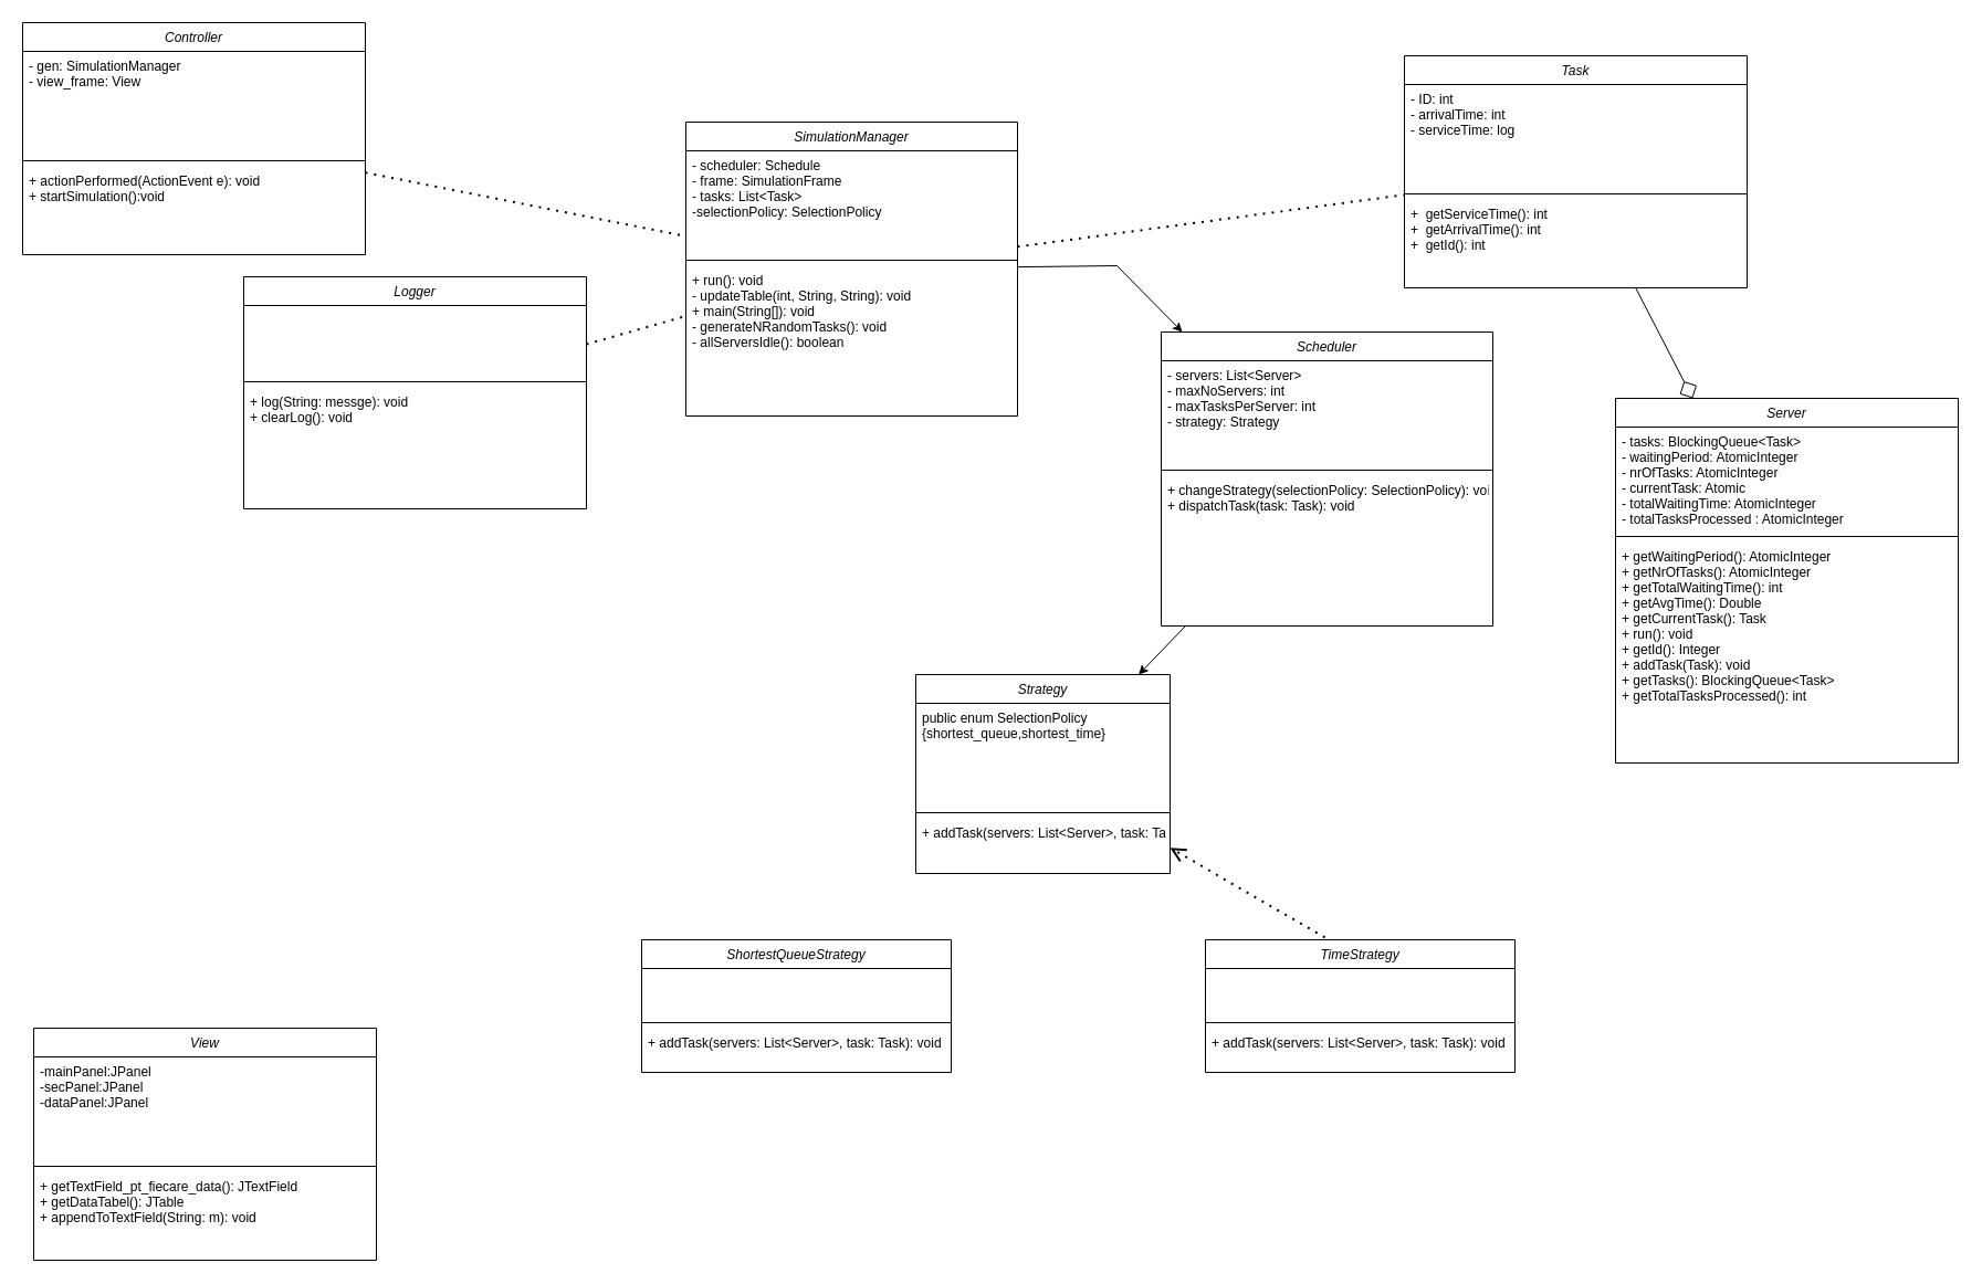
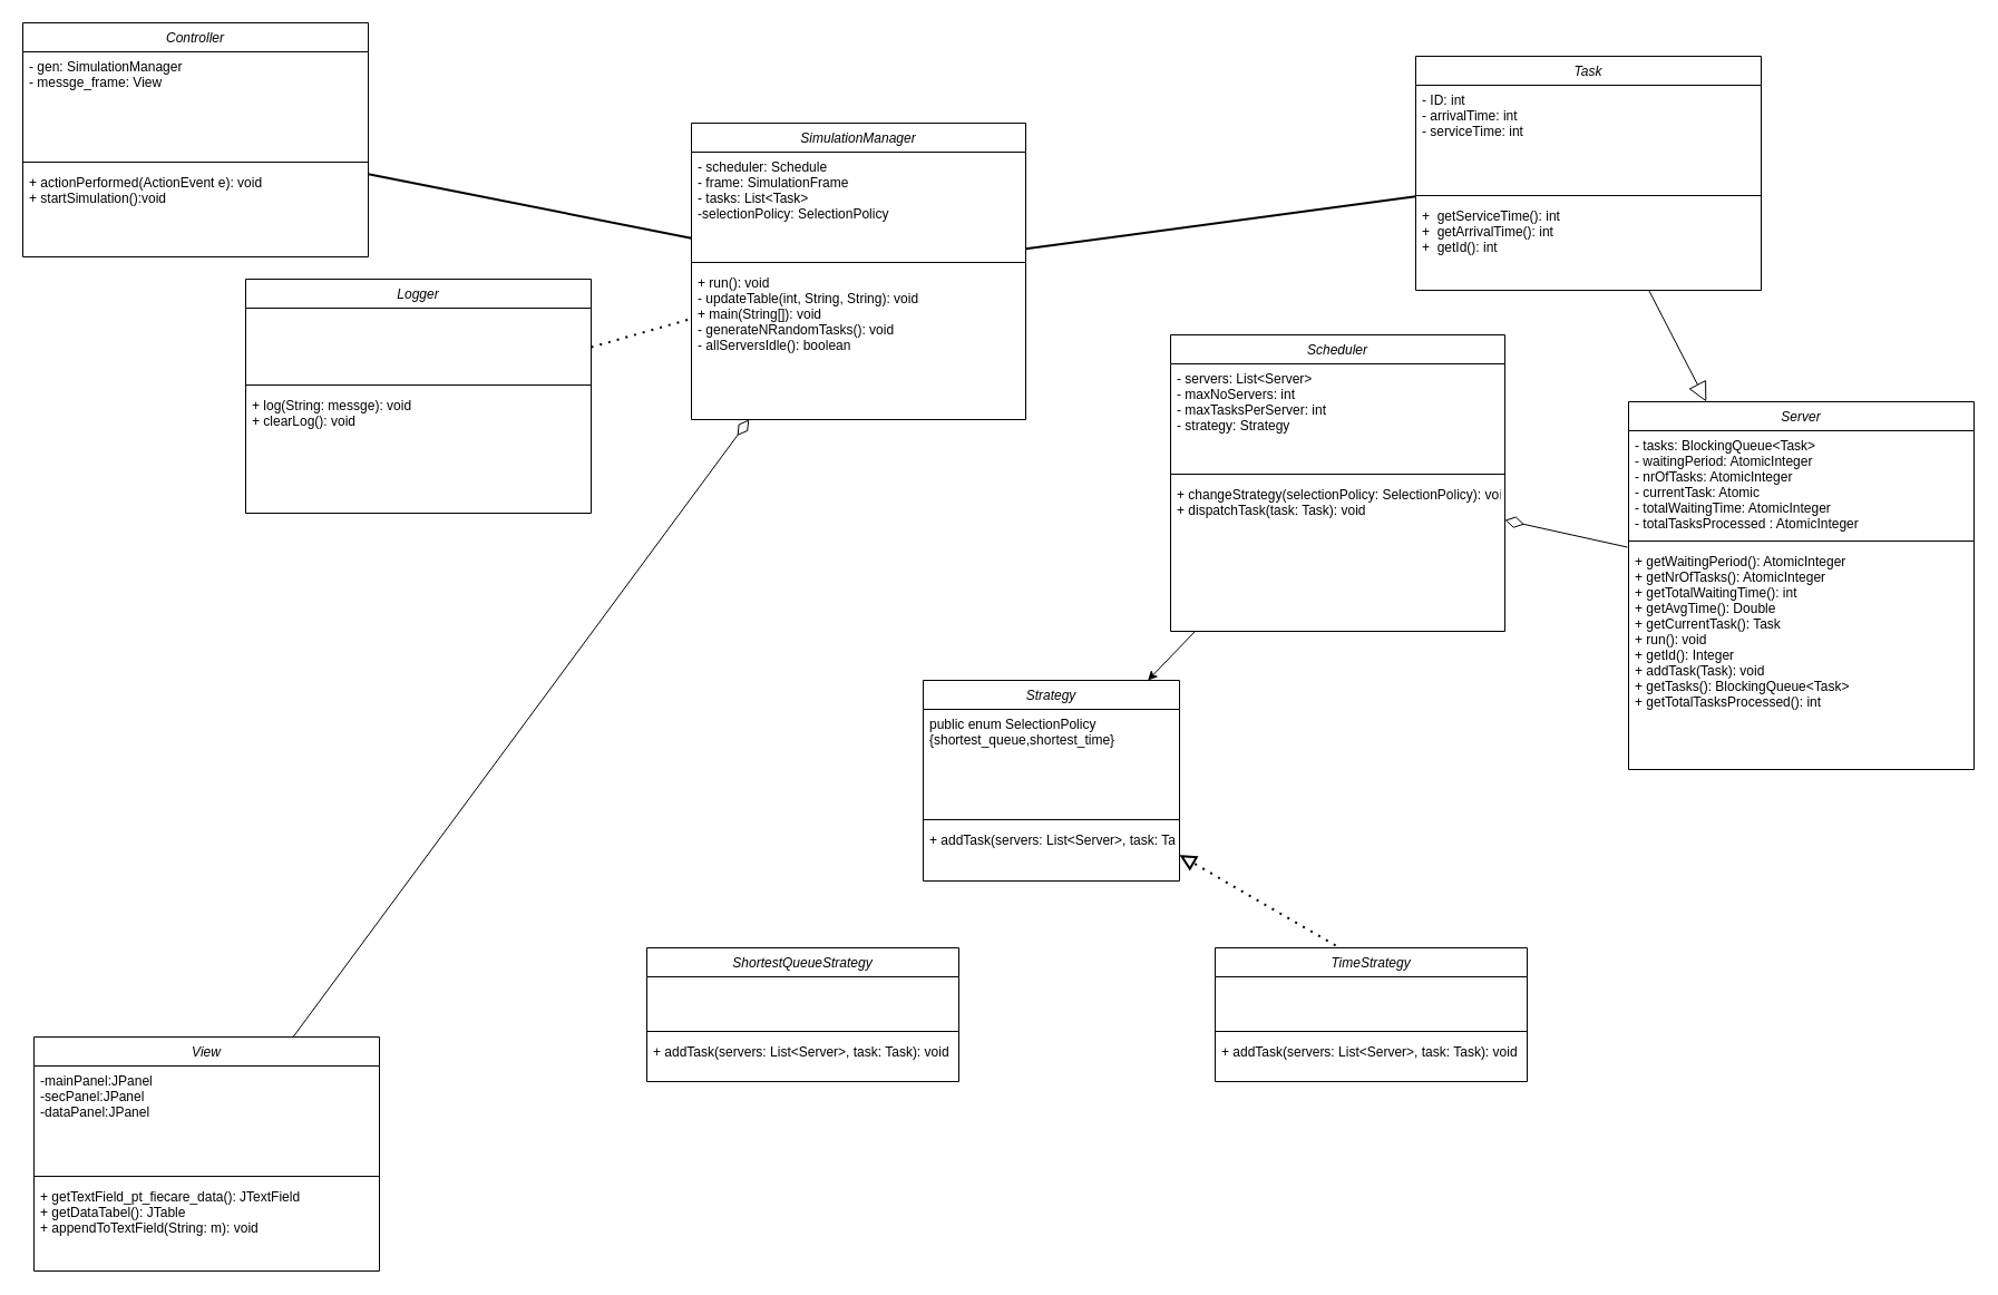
- <mxCell id="35" value="- gen: SimulationManager&#10;- view_frame: View&#10;" style="text;align=left;verticalAlign=top;spacingLeft=4;spacingRight=4;overflow=hidden;rotatable=0;points=[[0,0.5],[1,0.5]];portConstraint=eastwest;" parent="34" vertex="1"><mxGeometry y="26" width="310" height="94" as="geometry" /></mxCell>
+ <mxCell id="35" value="- gen: SimulationManager&#10;- messge_frame: View&#10;" style="text;align=left;verticalAlign=top;spacingLeft=4;spacingRight=4;overflow=hidden;rotatable=0;points=[[0,0.5],[1,0.5]];portConstraint=eastwest;" parent="34" vertex="1"><mxGeometry y="26" width="310" height="94" as="geometry" /></mxCell>
- <mxCell id="23" value="- ID: int&#10;- arrivalTime: int&#10;- serviceTime: log" style="text;align=left;verticalAlign=top;spacingLeft=4;spacingRight=4;overflow=hidden;rotatable=0;points=[[0,0.5],[1,0.5]];portConstraint=eastwest;" parent="22" vertex="1"><mxGeometry y="26" width="310" height="94" as="geometry" /></mxCell>
+ <mxCell id="23" value="- ID: int&#10;- arrivalTime: int&#10;- serviceTime: int" style="text;align=left;verticalAlign=top;spacingLeft=4;spacingRight=4;overflow=hidden;rotatable=0;points=[[0,0.5],[1,0.5]];portConstraint=eastwest;" parent="22" vertex="1"><mxGeometry y="26" width="310" height="94" as="geometry" /></mxCell>
- <mxCell id="49" value="" style="endArrow=none;dashed=1;html=1;dashPattern=1 3;strokeWidth=2;rounded=0;" parent="1" source="34" target="2" edge="1"><mxGeometry width="50" height="50" relative="1" as="geometry"><mxPoint x="700" y="560" as="sourcePoint" /><mxPoint x="750" y="510" as="targetPoint" /></mxGeometry></mxCell>
+ <mxCell id="49" value="" style="endArrow=none;dashed=0;html=1;dashPattern=1 3;strokeWidth=2;rounded=0;" parent="1" source="34" target="2" edge="1"><mxGeometry width="50" height="50" relative="1" as="geometry"><mxPoint x="700" y="560" as="sourcePoint" /><mxPoint x="750" y="510" as="targetPoint" /></mxGeometry></mxCell>
- <mxCell id="48" value="" style="endArrow=none;dashed=1;html=1;dashPattern=1 3;strokeWidth=2;rounded=0;" parent="1" source="2" target="22" edge="1"><mxGeometry width="50" height="50" relative="1" as="geometry"><mxPoint x="970" y="380" as="sourcePoint" /><mxPoint x="1020" y="330" as="targetPoint" /></mxGeometry></mxCell>
+ <mxCell id="48" value="" style="endArrow=none;dashed=0;html=1;dashPattern=1 3;strokeWidth=2;rounded=0;" parent="1" source="2" target="22" edge="1"><mxGeometry width="50" height="50" relative="1" as="geometry"><mxPoint x="970" y="380" as="sourcePoint" /><mxPoint x="1020" y="330" as="targetPoint" /></mxGeometry></mxCell>
- <mxCell id="43" value="" style="endArrow=classic;html=1;rounded=0;" parent="1" source="2" target="14" edge="1"><mxGeometry width="50" height="50" relative="1" as="geometry"><mxPoint x="970" y="260" as="sourcePoint" /><mxPoint x="1020" y="210" as="targetPoint" /><Array as="points"><mxPoint x="1010" y="240" /></Array></mxGeometry></mxCell>
- <mxCell id="45" value="" style="endArrow=diamond;html=1;rounded=0;endFill=0;endSize=15;" parent="1" source="22" target="26" edge="1"><mxGeometry width="50" height="50" relative="1" as="geometry"><mxPoint x="1530" y="530" as="sourcePoint" /><mxPoint x="1580" y="480" as="targetPoint" /></mxGeometry></mxCell>
+ <mxCell id="45" value="" style="endArrow=block;html=1;rounded=0;endFill=0;endSize=15;" parent="1" source="22" target="26" edge="1"><mxGeometry width="50" height="50" relative="1" as="geometry"><mxPoint x="1530" y="530" as="sourcePoint" /><mxPoint x="1580" y="480" as="targetPoint" /></mxGeometry></mxCell>
+ <mxCell id="50" value="" style="endArrow=diamondThin;html=1;rounded=0;endFill=0;endSize=15;sourcePerimeterSpacing=1;" parent="1" source="26" target="14" edge="1"><mxGeometry width="50" height="50" relative="1" as="geometry"><mxPoint x="1430" y="460" as="sourcePoint" /><mxPoint x="1380" y="510" as="targetPoint" /></mxGeometry></mxCell>
+ <mxCell id="47" value="" style="endArrow=diamondThin;html=1;rounded=0;endFill=0;endSize=15;" parent="1" source="38" target="2" edge="1"><mxGeometry width="50" height="50" relative="1" as="geometry"><mxPoint x="520" y="650" as="sourcePoint" /><mxPoint x="570" y="600" as="targetPoint" /></mxGeometry></mxCell>
- <mxCell id="42" value="" style="endArrow=open;dashed=1;html=1;dashPattern=1 3;strokeWidth=2;rounded=0;exitX=0.386;exitY=-0.017;exitDx=0;exitDy=0;exitPerimeter=0;endFill=0;endSize=10;" parent="1" source="6" target="10" edge="1"><mxGeometry width="50" height="50" relative="1" as="geometry"><mxPoint x="960" y="650" as="sourcePoint" /><mxPoint x="1010" y="600" as="targetPoint" /></mxGeometry></mxCell>
+ <mxCell id="42" value="" style="endArrow=block;dashed=1;html=1;dashPattern=1 3;strokeWidth=2;rounded=0;exitX=0.386;exitY=-0.017;exitDx=0;exitDy=0;exitPerimeter=0;endFill=0;endSize=10;" parent="1" source="6" target="10" edge="1"><mxGeometry width="50" height="50" relative="1" as="geometry"><mxPoint x="960" y="650" as="sourcePoint" /><mxPoint x="1010" y="600" as="targetPoint" /></mxGeometry></mxCell>
